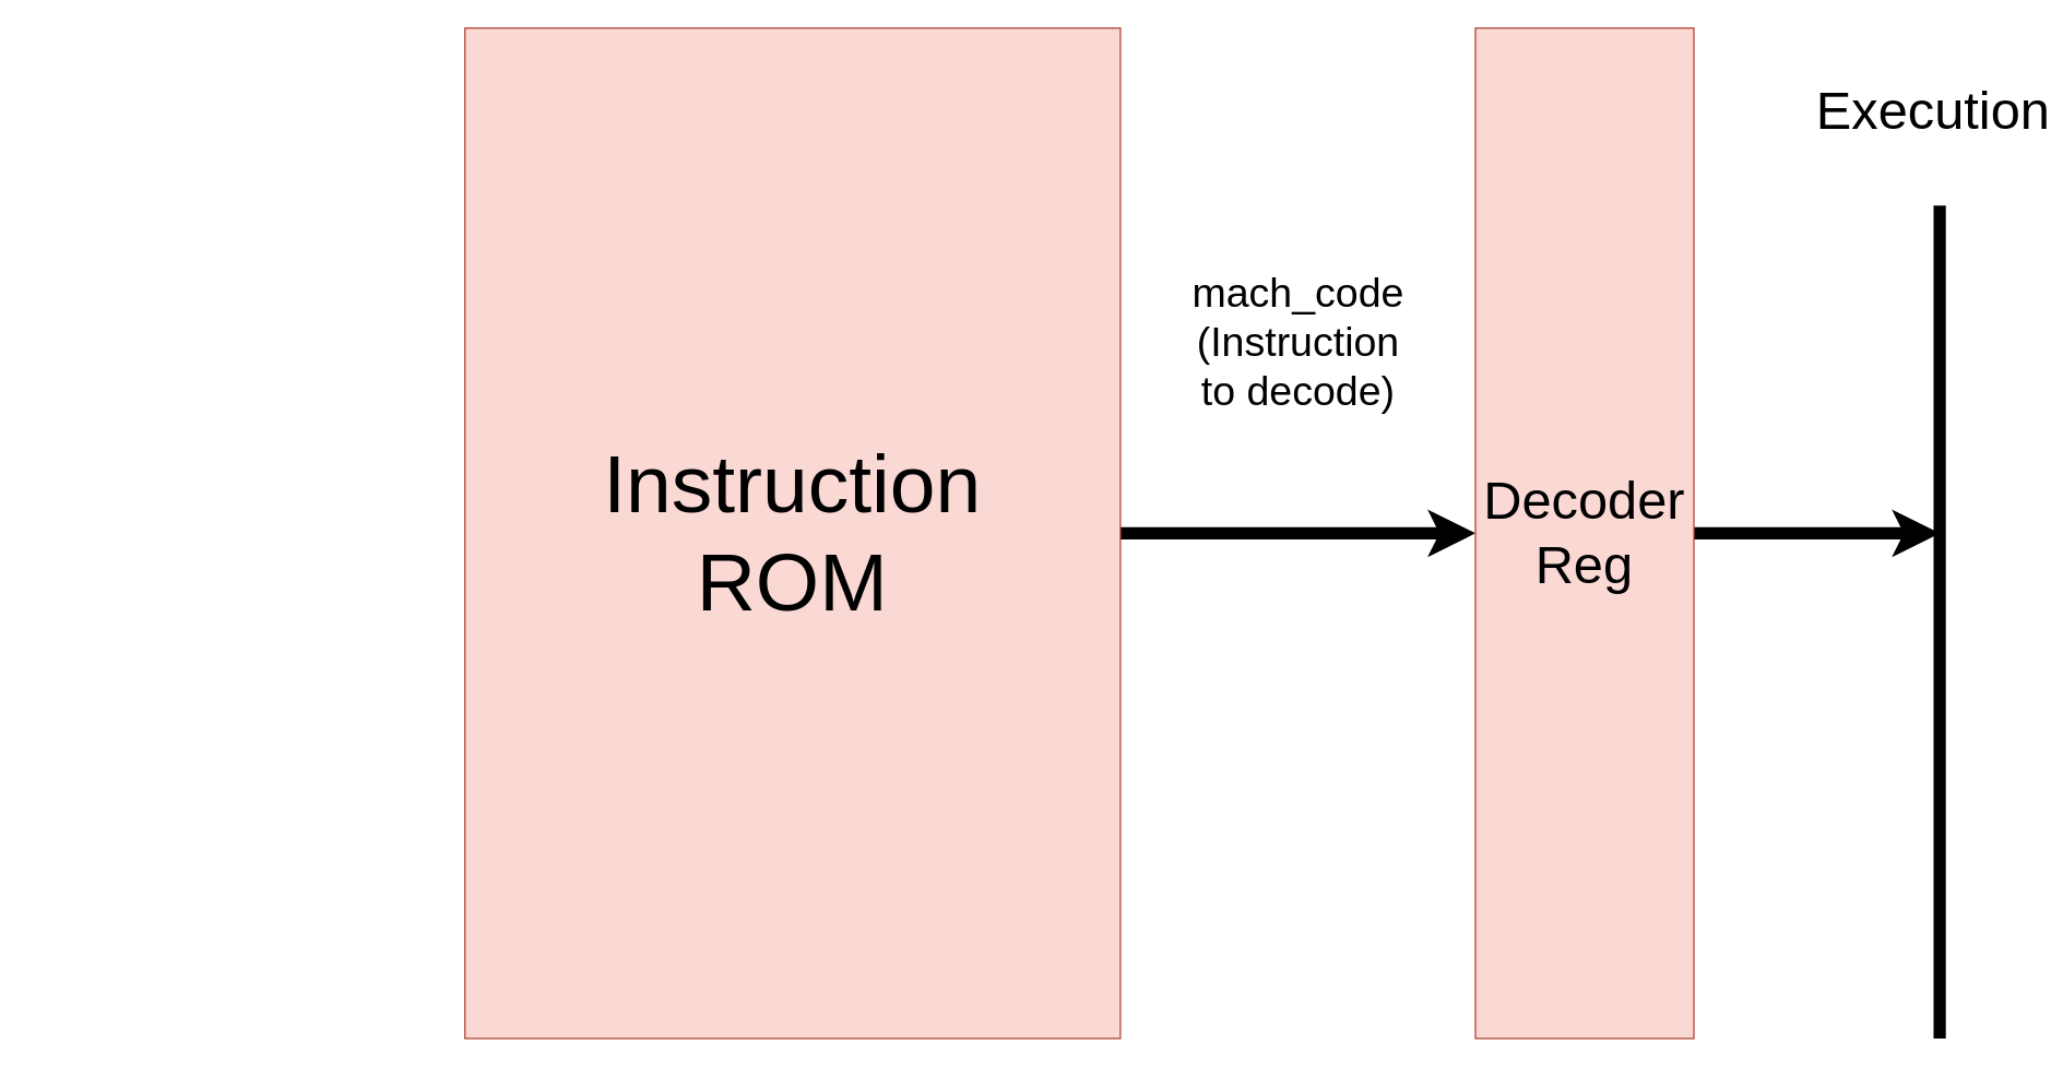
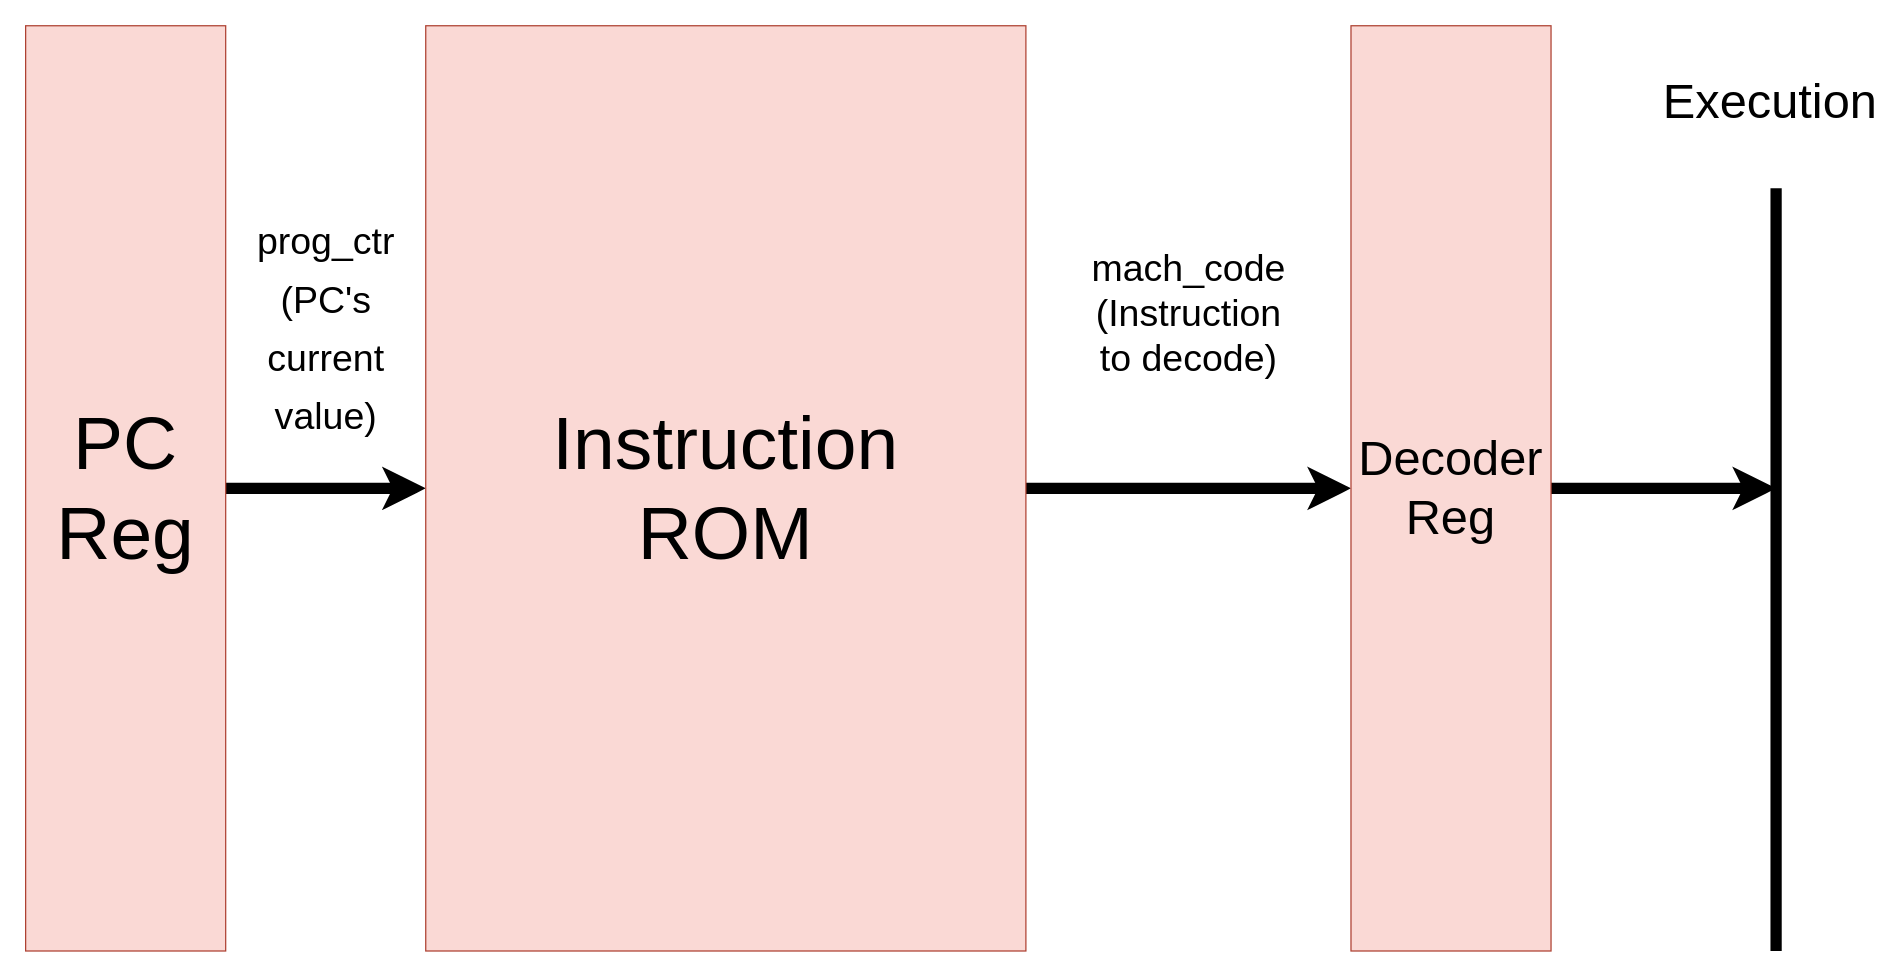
+ <mxCell id="3" value="&lt;font color=&quot;#000000&quot; style=&quot;font-size: 60px;&quot;&gt;PC&lt;br&gt;Reg&lt;br&gt;&lt;/font&gt;" style="whiteSpace=wrap;html=1;fillColor=#fad9d5;strokeColor=#ae4132;" vertex="1" parent="1"><mxGeometry x="20" y="20" width="160" height="740" as="geometry" /></mxCell>
+ <mxCell id="2" value="&lt;font style=&quot;font-size: 30px;&quot;&gt;prog_ctr&lt;br&gt;(PC's&lt;br&gt;current&lt;br&gt;value)&lt;/font&gt;" style="edgeStyle=none;html=1;entryX=0;entryY=0.5;entryDx=0;entryDy=0;strokeColor=#000000;strokeWidth=9;fontSize=39;fontColor=#000000;endArrow=classic;endFill=1;" edge="1" parent="1" source="3" target="5"><mxGeometry y="130" relative="1" as="geometry"><mxPoint as="offset" /></mxGeometry></mxCell>
